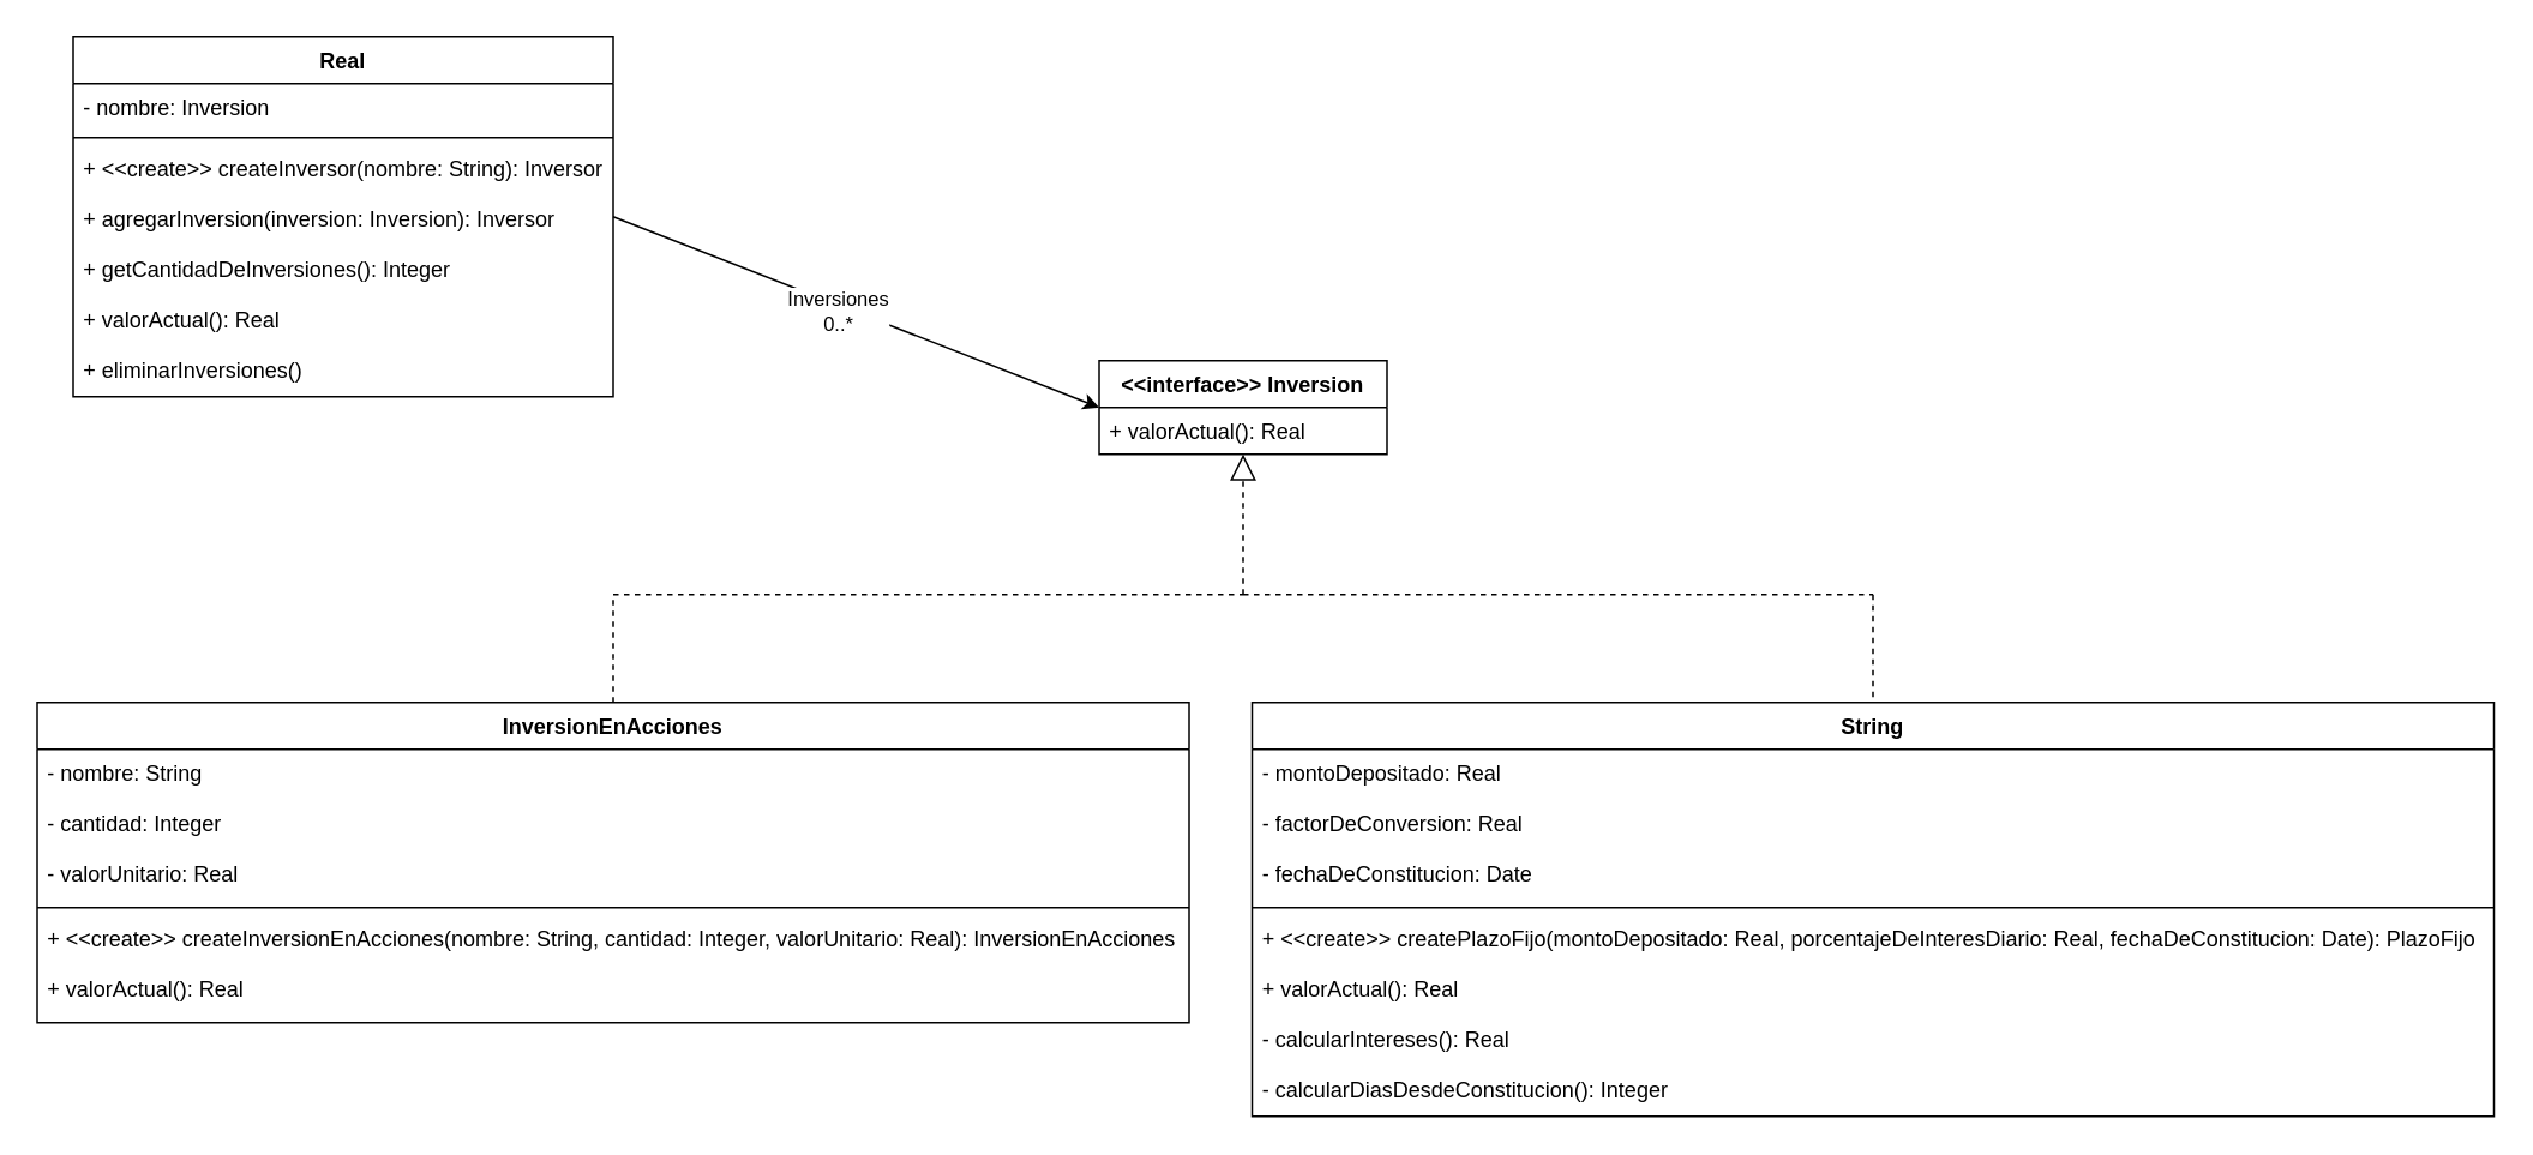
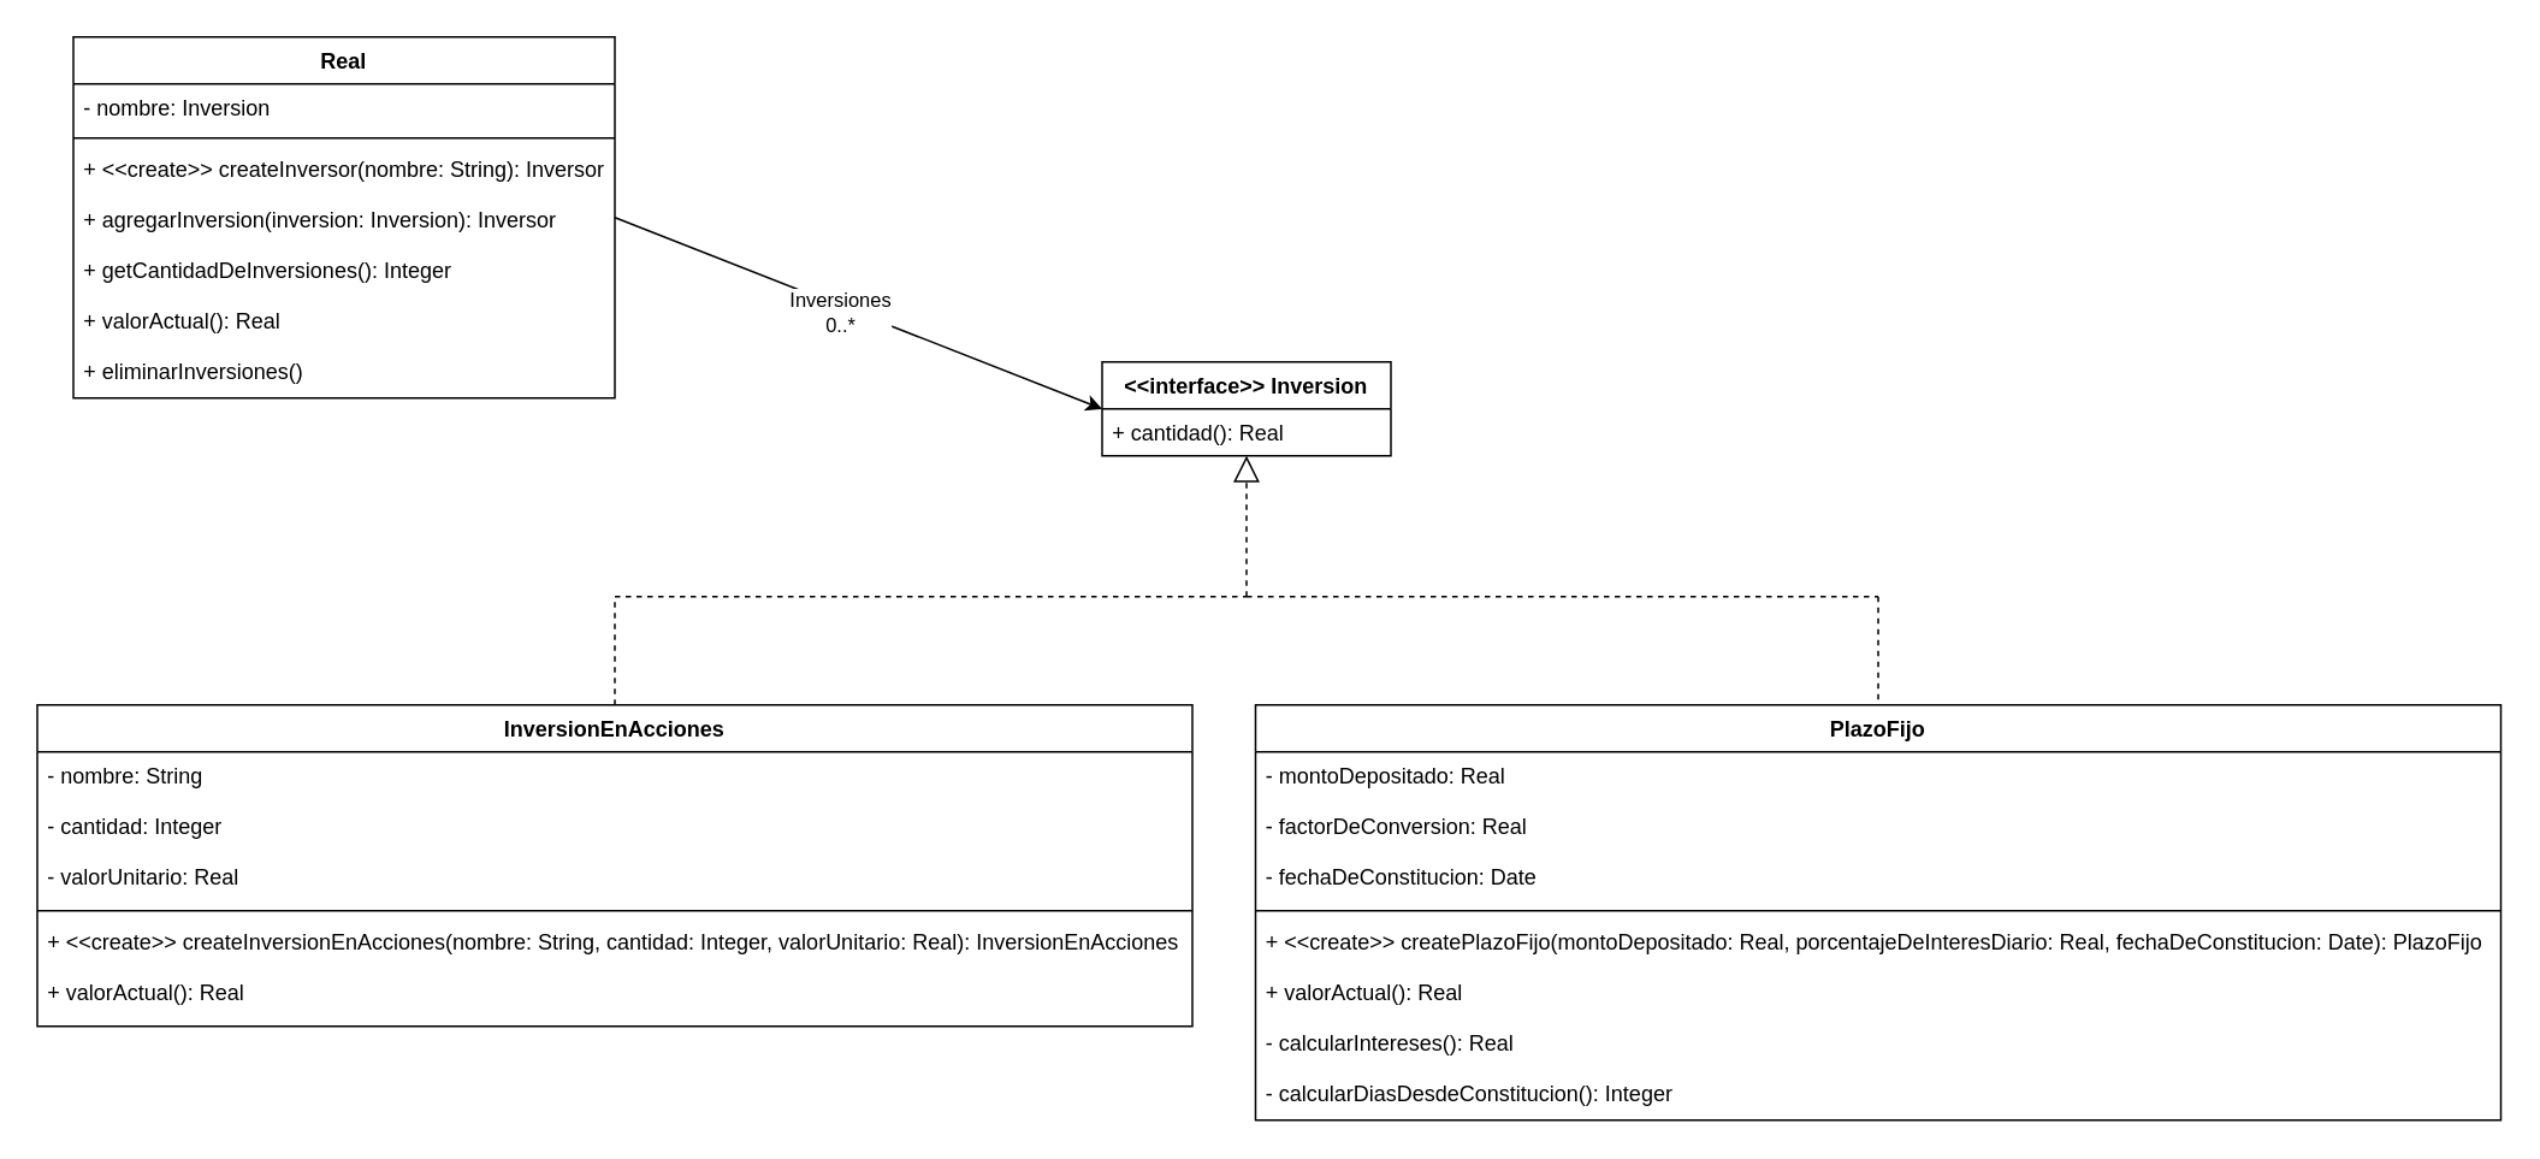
- <mxCell id="9" value="+ valorActual(): Real" style="text;strokeColor=none;fillColor=none;align=left;verticalAlign=top;spacingLeft=4;spacingRight=4;overflow=hidden;rotatable=0;points=[[0,0.5],[1,0.5]];portConstraint=eastwest;" vertex="1" parent="8"><mxGeometry y="26" width="160" height="26" as="geometry" /></mxCell>
+ <mxCell id="9" value="+ cantidad(): Real" style="text;strokeColor=none;fillColor=none;align=left;verticalAlign=top;spacingLeft=4;spacingRight=4;overflow=hidden;rotatable=0;points=[[0,0.5],[1,0.5]];portConstraint=eastwest;" vertex="1" parent="8"><mxGeometry y="26" width="160" height="26" as="geometry" /></mxCell>
- <mxCell id="14" value="String" style="swimlane;fontStyle=1;align=center;verticalAlign=top;childLayout=stackLayout;horizontal=1;startSize=26;horizontalStack=0;resizeParent=1;resizeParentMax=0;resizeLast=0;collapsible=1;marginBottom=0;" vertex="1" parent="1"><mxGeometry x="695" y="390" width="690" height="230" as="geometry" /></mxCell>
+ <mxCell id="14" value="PlazoFijo" style="swimlane;fontStyle=1;align=center;verticalAlign=top;childLayout=stackLayout;horizontal=1;startSize=26;horizontalStack=0;resizeParent=1;resizeParentMax=0;resizeLast=0;collapsible=1;marginBottom=0;" vertex="1" parent="1"><mxGeometry x="695" y="390" width="690" height="230" as="geometry" /></mxCell>
